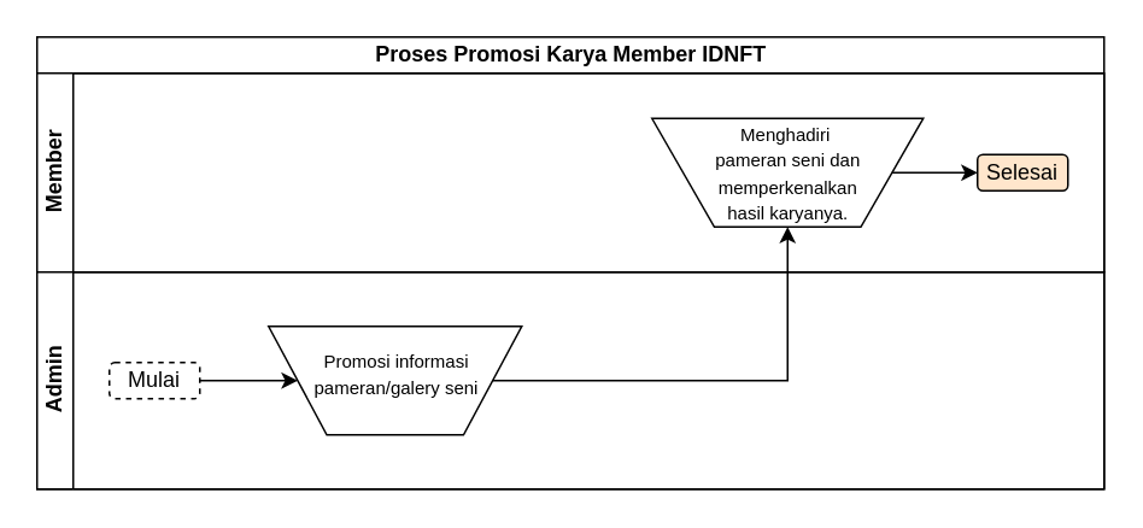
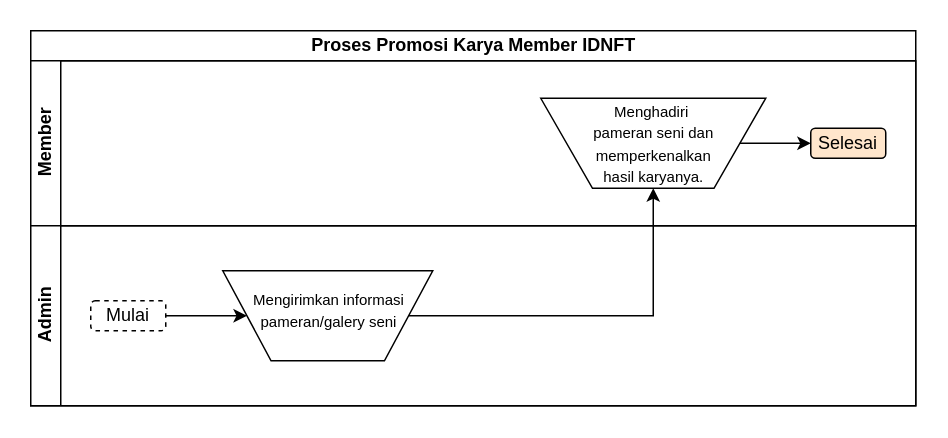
- <mxCell id="10" value="&lt;font style=&quot;font-size: 10px&quot;&gt;Promosi informasi pameran/galery seni&lt;/font&gt;" style="text;html=1;strokeColor=none;fillColor=none;align=center;verticalAlign=middle;whiteSpace=wrap;rounded=0;" vertex="1" parent="8"><mxGeometry x="134" y="11" width="130" height="90" as="geometry" /></mxCell>
+ <mxCell id="10" value="&lt;font style=&quot;font-size: 10px&quot;&gt;Mengirimkan informasi pameran/galery seni&lt;/font&gt;" style="text;html=1;strokeColor=none;fillColor=none;align=center;verticalAlign=middle;whiteSpace=wrap;rounded=0;" vertex="1" parent="8"><mxGeometry x="134" y="11" width="130" height="90" as="geometry" /></mxCell>
